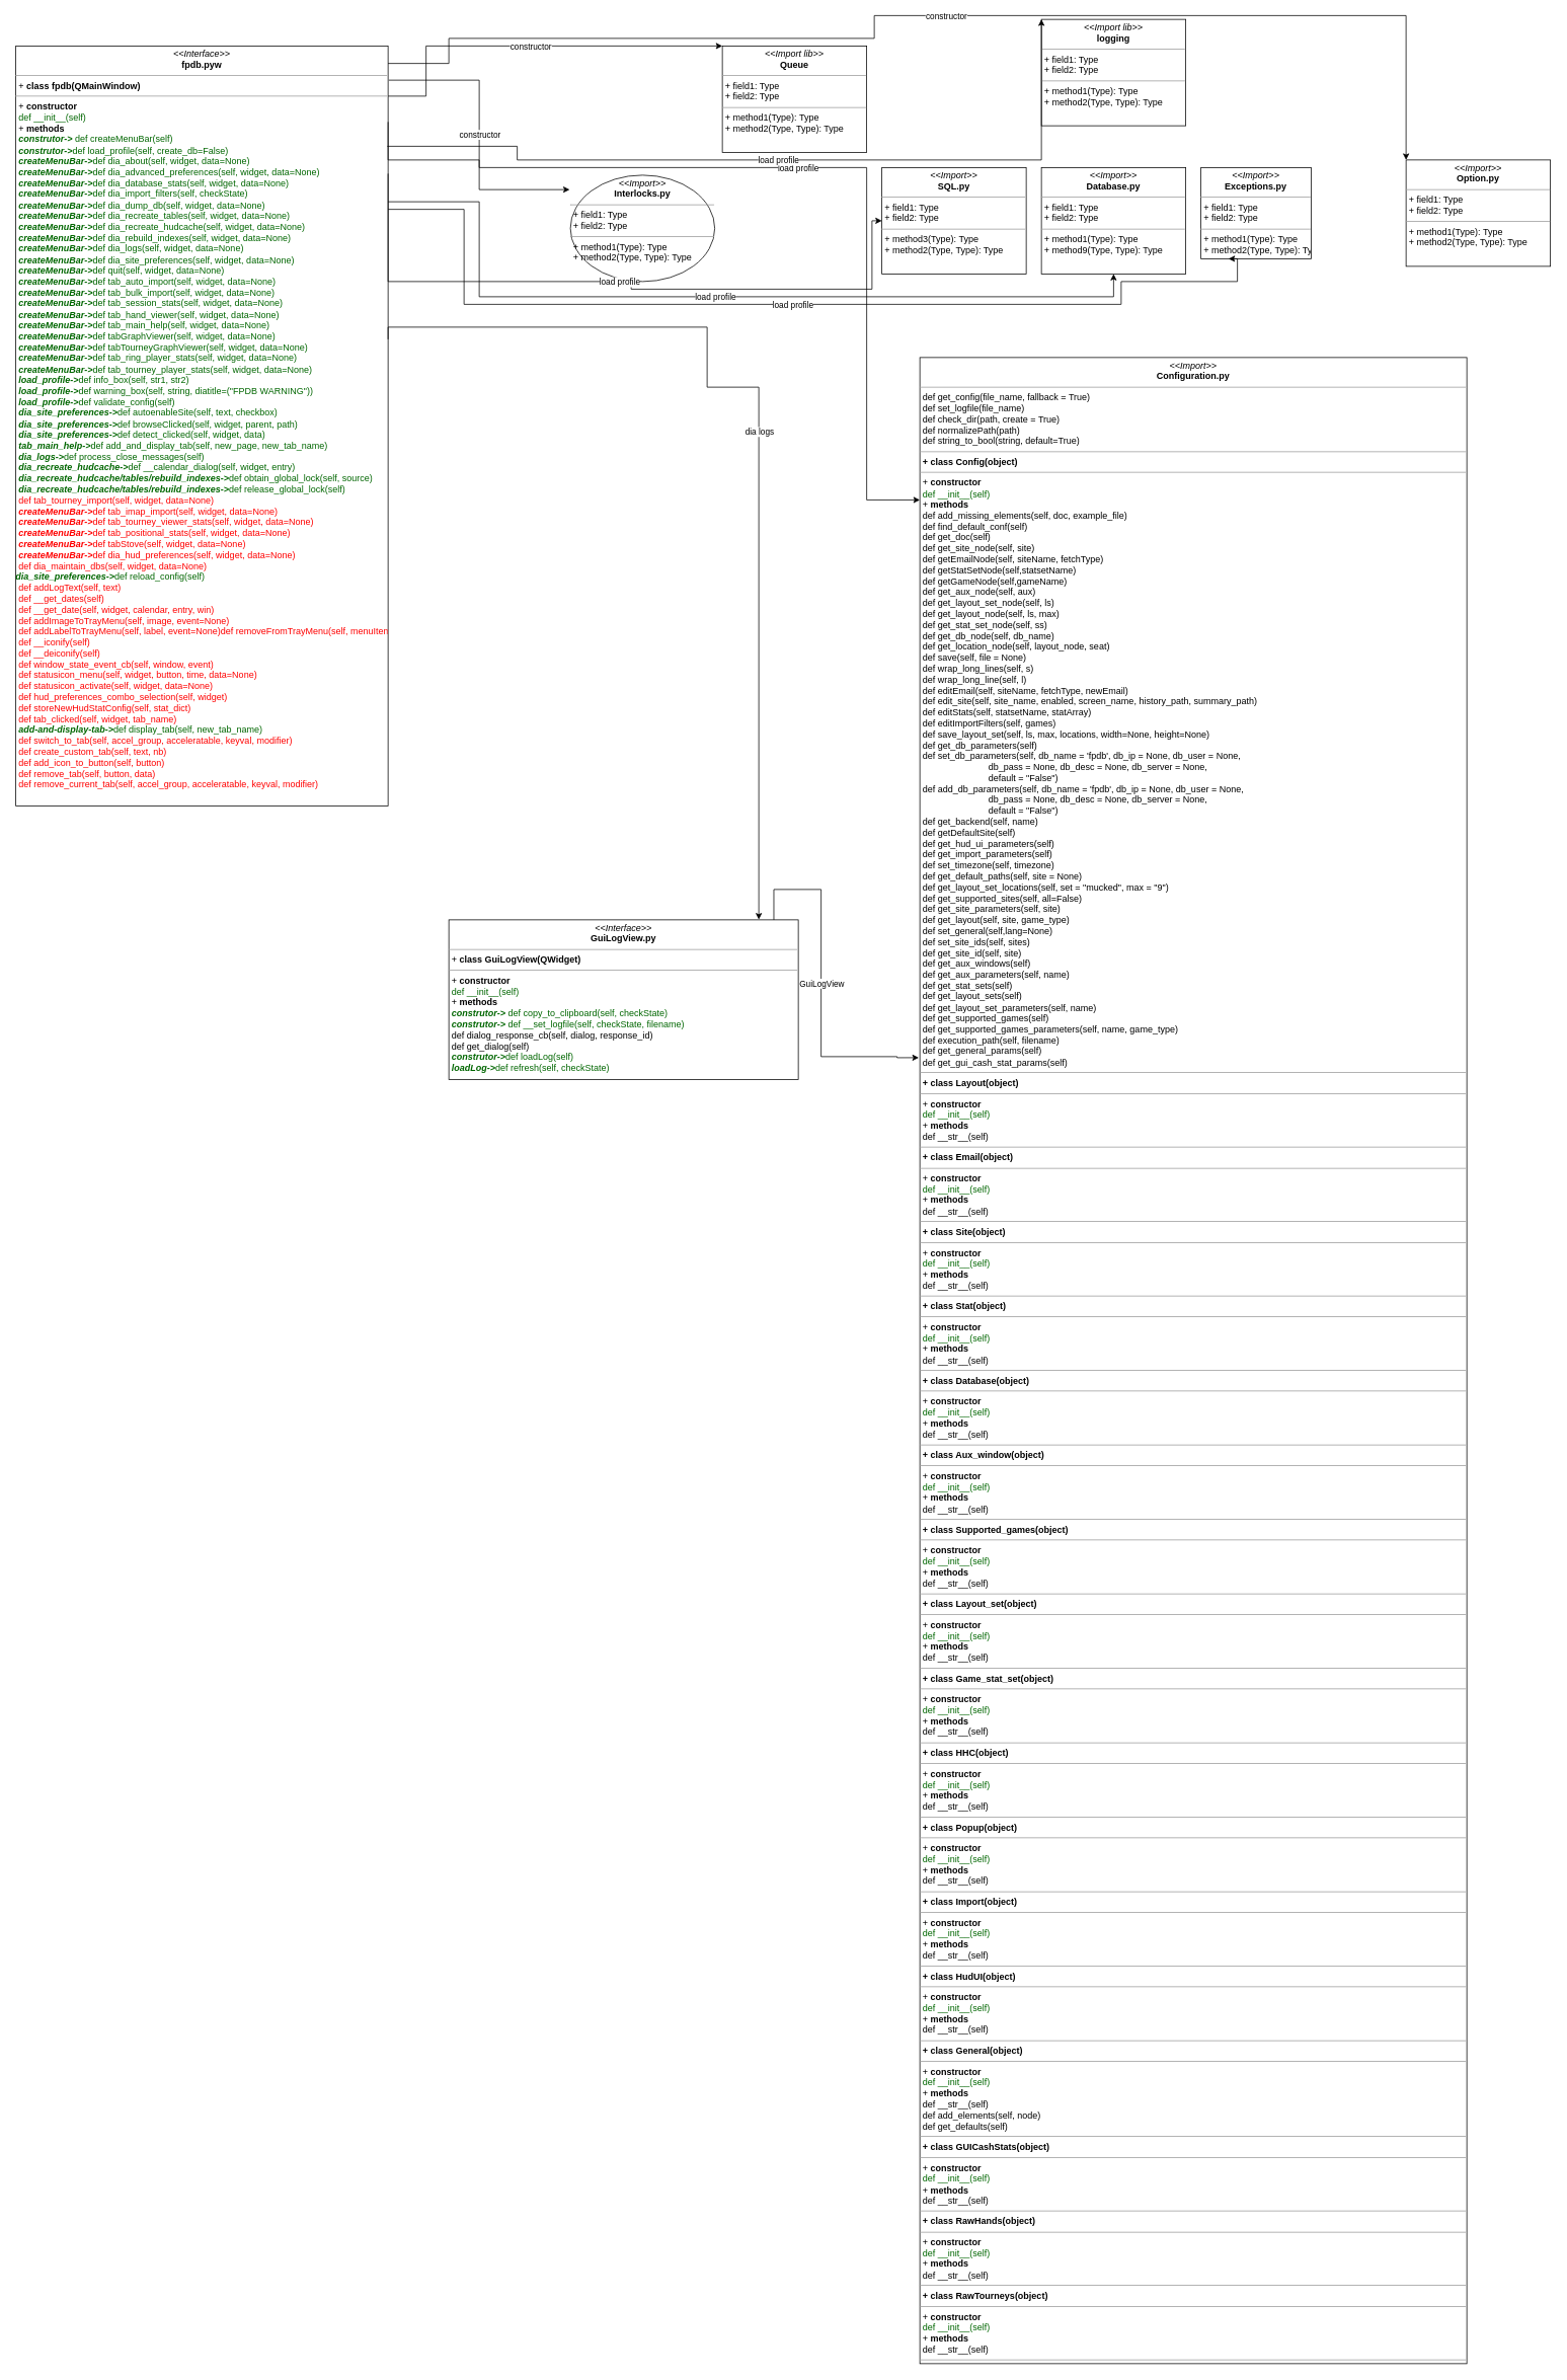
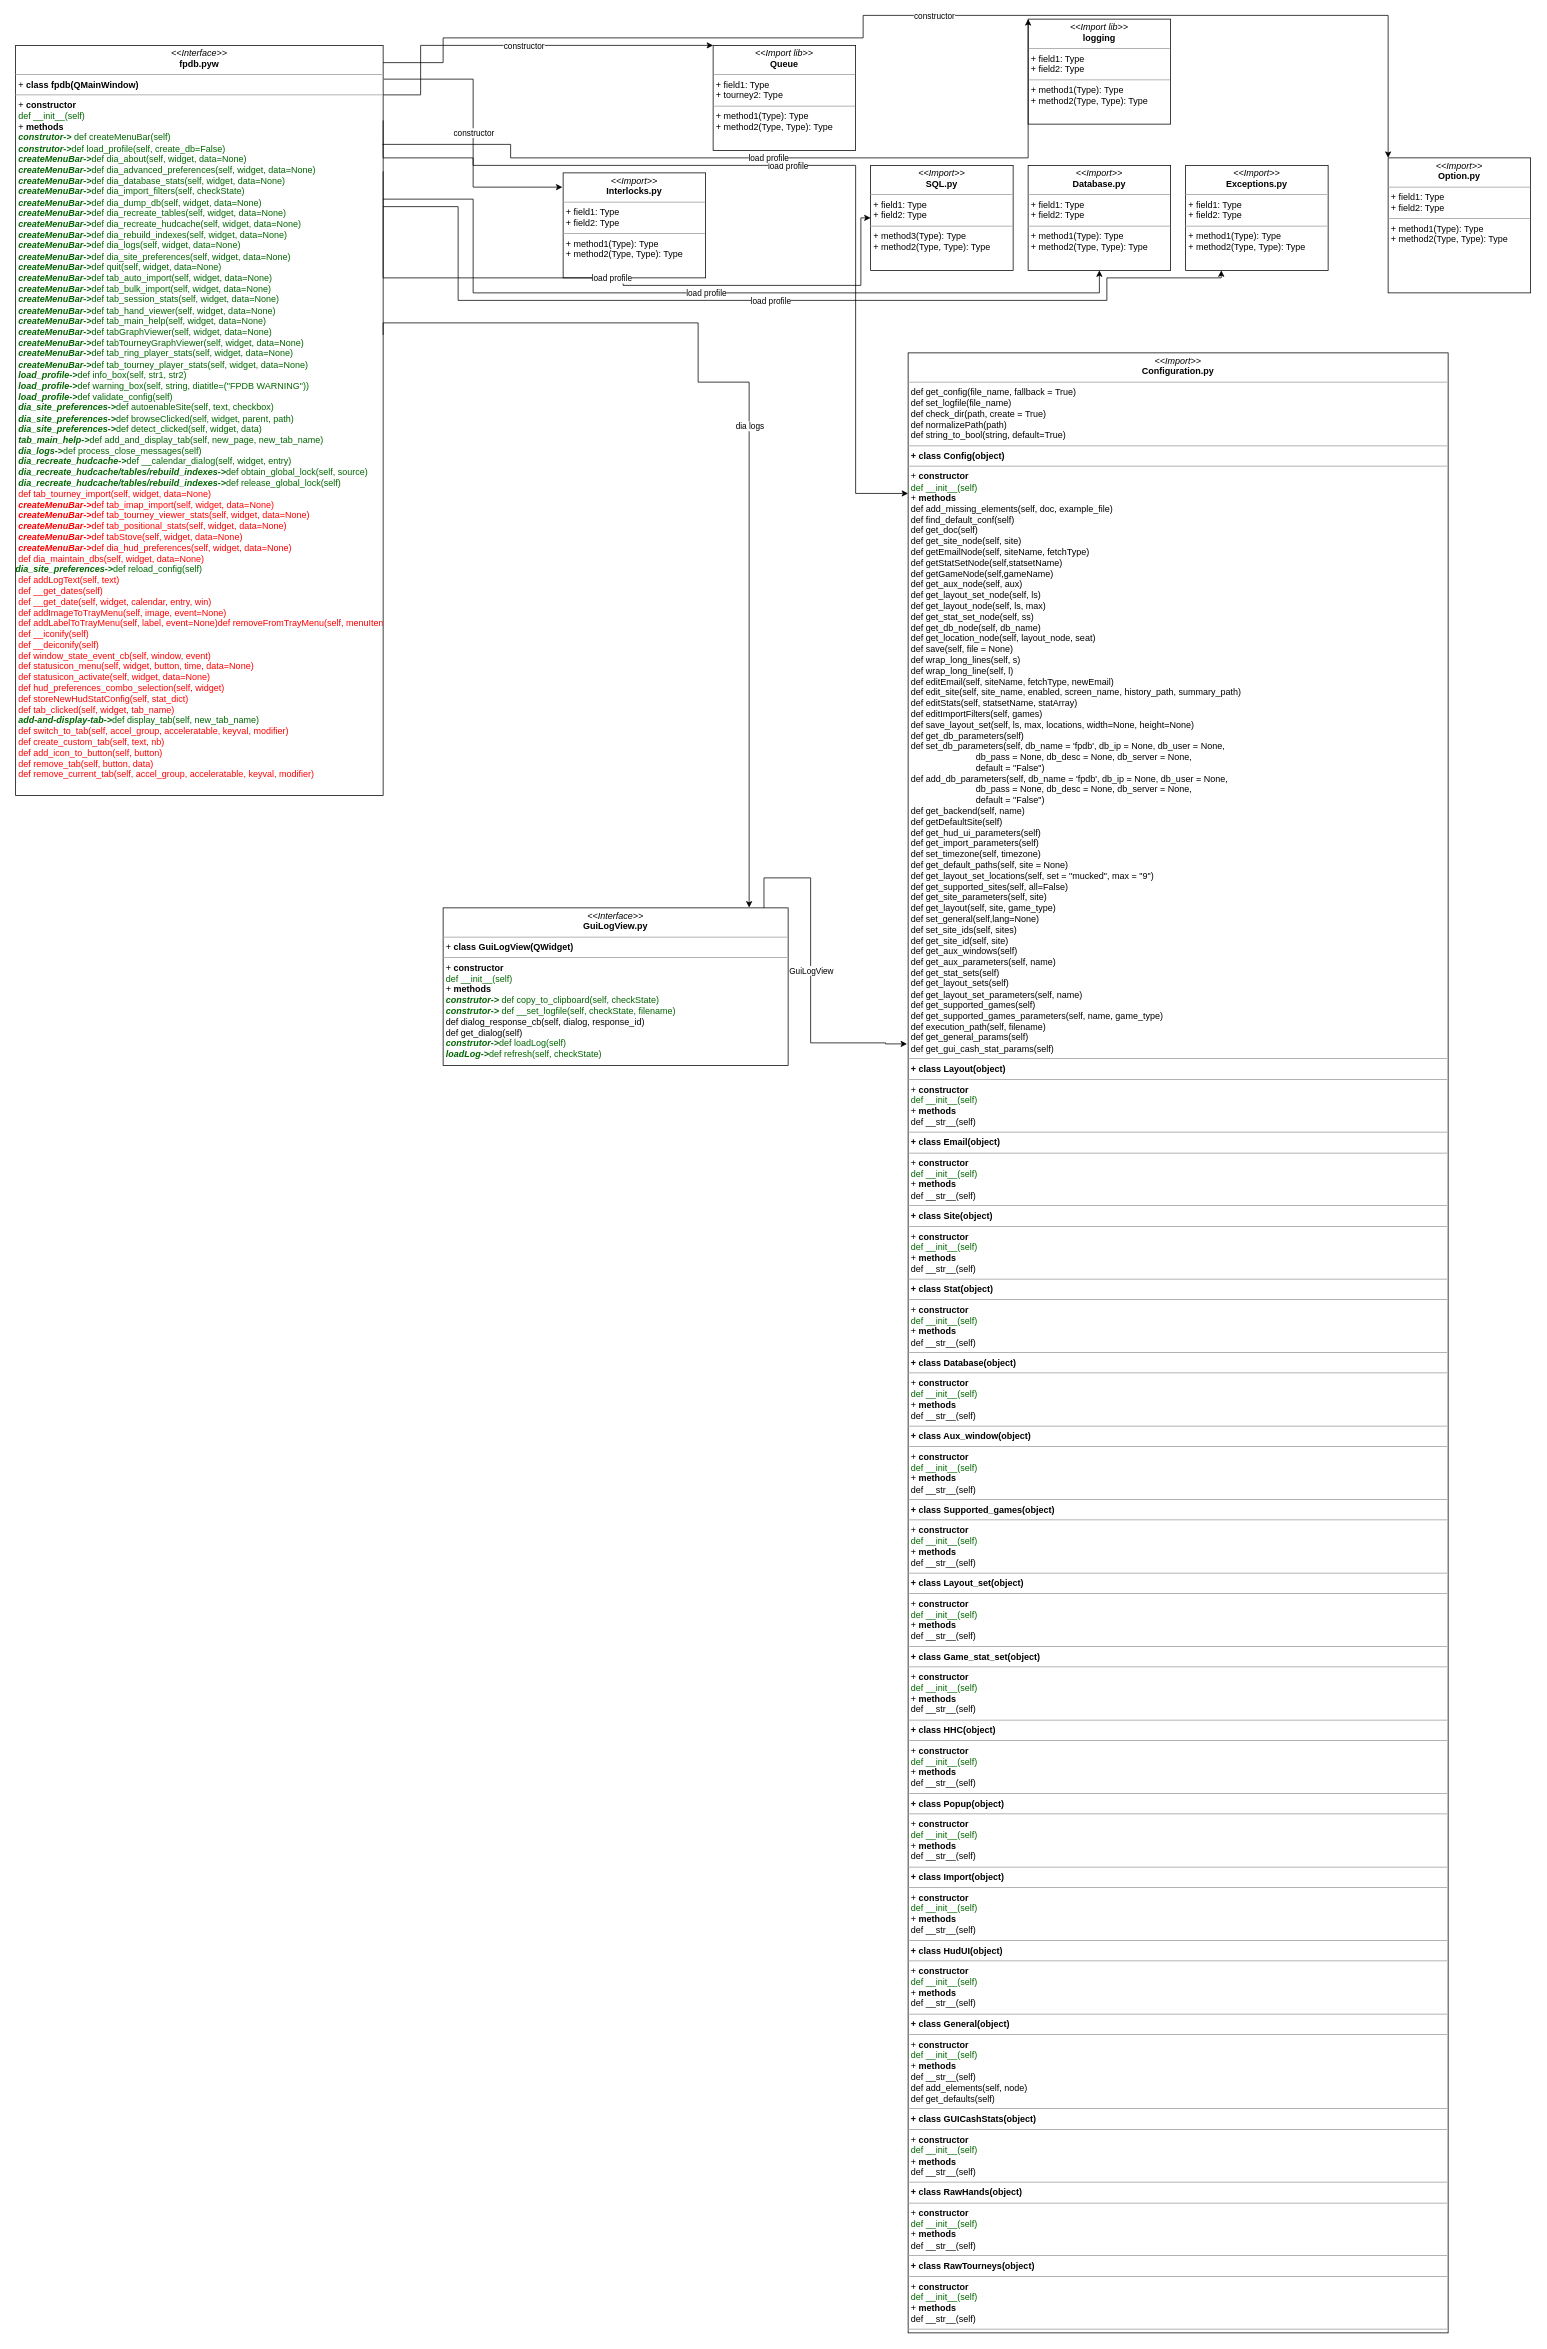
- <mxCell id="4" value="&lt;p style=&quot;margin: 0px ; margin-top: 4px ; text-align: center&quot;&gt;&lt;i&gt;&amp;lt;&amp;lt;Import lib&amp;gt;&amp;gt;&lt;/i&gt;&lt;br&gt;&lt;b&gt;Queue&lt;/b&gt;&lt;br&gt;&lt;/p&gt;&lt;hr size=&quot;1&quot;&gt;&lt;p style=&quot;margin: 0px ; margin-left: 4px&quot;&gt;+ field1: Type&lt;br&gt;+ field2: Type&lt;/p&gt;&lt;hr size=&quot;1&quot;&gt;&lt;p style=&quot;margin: 0px ; margin-left: 4px&quot;&gt;+ method1(Type): Type&lt;br&gt;+ method2(Type, Type): Type&lt;/p&gt;" style="verticalAlign=top;align=left;overflow=fill;fontSize=12;fontFamily=Helvetica;html=1;rounded=0;shadow=0;comic=0;labelBackgroundColor=none;strokeWidth=1" parent="1" vertex="1"><mxGeometry x="950" y="60" width="190" height="140" as="geometry" /></mxCell>
+ <mxCell id="4" value="&lt;p style=&quot;margin: 0px ; margin-top: 4px ; text-align: center&quot;&gt;&lt;i&gt;&amp;lt;&amp;lt;Import lib&amp;gt;&amp;gt;&lt;/i&gt;&lt;br&gt;&lt;b&gt;Queue&lt;/b&gt;&lt;br&gt;&lt;/p&gt;&lt;hr size=&quot;1&quot;&gt;&lt;p style=&quot;margin: 0px ; margin-left: 4px&quot;&gt;+ field1: Type&lt;br&gt;+ tourney2: Type&lt;/p&gt;&lt;hr size=&quot;1&quot;&gt;&lt;p style=&quot;margin: 0px ; margin-left: 4px&quot;&gt;+ method1(Type): Type&lt;br&gt;+ method2(Type, Type): Type&lt;/p&gt;" style="verticalAlign=top;align=left;overflow=fill;fontSize=12;fontFamily=Helvetica;html=1;rounded=0;shadow=0;comic=0;labelBackgroundColor=none;strokeWidth=1" parent="1" vertex="1"><mxGeometry x="950" y="60" width="190" height="140" as="geometry" /></mxCell>
- <mxCell id="21" value="&lt;p style=&quot;margin: 0px ; margin-top: 4px ; text-align: center&quot;&gt;&lt;i&gt;&amp;lt;&amp;lt;Import&amp;gt;&amp;gt;&lt;/i&gt;&lt;br&gt;&lt;b&gt;Database.py&lt;/b&gt;&lt;/p&gt;&lt;hr size=&quot;1&quot;&gt;&lt;p style=&quot;margin: 0px ; margin-left: 4px&quot;&gt;+ field1: Type&lt;br&gt;+ field2: Type&lt;/p&gt;&lt;hr size=&quot;1&quot;&gt;&lt;p style=&quot;margin: 0px ; margin-left: 4px&quot;&gt;+ method1(Type): Type&lt;br&gt;+ method9(Type, Type): Type&lt;/p&gt;" style="verticalAlign=top;align=left;overflow=fill;fontSize=12;fontFamily=Helvetica;html=1;rounded=0;shadow=0;comic=0;labelBackgroundColor=none;strokeWidth=1" parent="1" vertex="1"><mxGeometry x="1370" y="220" width="190" height="140" as="geometry" /></mxCell>
+ <mxCell id="21" value="&lt;p style=&quot;margin: 0px ; margin-top: 4px ; text-align: center&quot;&gt;&lt;i&gt;&amp;lt;&amp;lt;Import&amp;gt;&amp;gt;&lt;/i&gt;&lt;br&gt;&lt;b&gt;Database.py&lt;/b&gt;&lt;/p&gt;&lt;hr size=&quot;1&quot;&gt;&lt;p style=&quot;margin: 0px ; margin-left: 4px&quot;&gt;+ field1: Type&lt;br&gt;+ field2: Type&lt;/p&gt;&lt;hr size=&quot;1&quot;&gt;&lt;p style=&quot;margin: 0px ; margin-left: 4px&quot;&gt;+ method1(Type): Type&lt;br&gt;+ method2(Type, Type): Type&lt;/p&gt;" style="verticalAlign=top;align=left;overflow=fill;fontSize=12;fontFamily=Helvetica;html=1;rounded=0;shadow=0;comic=0;labelBackgroundColor=none;strokeWidth=1" parent="1" vertex="1"><mxGeometry x="1370" y="220" width="190" height="140" as="geometry" /></mxCell>
- <mxCell id="24" value="&lt;p style=&quot;margin: 0px ; margin-top: 4px ; text-align: center&quot;&gt;&lt;i&gt;&amp;lt;&amp;lt;Import&amp;gt;&amp;gt;&lt;/i&gt;&lt;br&gt;&lt;b&gt;Exceptions.py&lt;/b&gt;&lt;/p&gt;&lt;hr size=&quot;1&quot;&gt;&lt;p style=&quot;margin: 0px ; margin-left: 4px&quot;&gt;+ field1: Type&lt;br&gt;+ field2: Type&lt;/p&gt;&lt;hr size=&quot;1&quot;&gt;&lt;p style=&quot;margin: 0px ; margin-left: 4px&quot;&gt;+ method1(Type): Type&lt;br&gt;+ method2(Type, Type): Type&lt;/p&gt;" style="verticalAlign=top;align=left;overflow=fill;fontSize=12;fontFamily=Helvetica;html=1;rounded=0;shadow=0;comic=0;labelBackgroundColor=none;strokeWidth=1" parent="1" vertex="1"><mxGeometry x="1580" y="220" width="145" height="120" as="geometry" /></mxCell>
+ <mxCell id="24" value="&lt;p style=&quot;margin: 0px ; margin-top: 4px ; text-align: center&quot;&gt;&lt;i&gt;&amp;lt;&amp;lt;Import&amp;gt;&amp;gt;&lt;/i&gt;&lt;br&gt;&lt;b&gt;Exceptions.py&lt;/b&gt;&lt;/p&gt;&lt;hr size=&quot;1&quot;&gt;&lt;p style=&quot;margin: 0px ; margin-left: 4px&quot;&gt;+ field1: Type&lt;br&gt;+ field2: Type&lt;/p&gt;&lt;hr size=&quot;1&quot;&gt;&lt;p style=&quot;margin: 0px ; margin-left: 4px&quot;&gt;+ method1(Type): Type&lt;br&gt;+ method2(Type, Type): Type&lt;/p&gt;" style="verticalAlign=top;align=left;overflow=fill;fontSize=12;fontFamily=Helvetica;html=1;rounded=0;shadow=0;comic=0;labelBackgroundColor=none;strokeWidth=1" parent="1" vertex="1"><mxGeometry x="1580" y="220" width="190" height="140" as="geometry" /></mxCell>
- <mxCell id="9" value="&lt;p style=&quot;margin: 0px ; margin-top: 4px ; text-align: center&quot;&gt;&lt;i&gt;&amp;lt;&amp;lt;Import&amp;gt;&amp;gt;&lt;/i&gt;&lt;br&gt;&lt;b&gt;Option.py&lt;/b&gt;&lt;/p&gt;&lt;hr size=&quot;1&quot;&gt;&lt;p style=&quot;margin: 0px ; margin-left: 4px&quot;&gt;+ field1: Type&lt;br&gt;+ field2: Type&lt;/p&gt;&lt;hr size=&quot;1&quot;&gt;&lt;p style=&quot;margin: 0px ; margin-left: 4px&quot;&gt;+ method1(Type): Type&lt;br&gt;+ method2(Type, Type): Type&lt;/p&gt;" style="verticalAlign=top;align=left;overflow=fill;fontSize=12;fontFamily=Helvetica;html=1;rounded=0;shadow=0;comic=0;labelBackgroundColor=none;strokeWidth=1" parent="1" vertex="1"><mxGeometry x="1850" y="210" width="190" height="140" as="geometry" /></mxCell>
+ <mxCell id="9" value="&lt;p style=&quot;margin: 0px ; margin-top: 4px ; text-align: center&quot;&gt;&lt;i&gt;&amp;lt;&amp;lt;Import&amp;gt;&amp;gt;&lt;/i&gt;&lt;br&gt;&lt;b&gt;Option.py&lt;/b&gt;&lt;/p&gt;&lt;hr size=&quot;1&quot;&gt;&lt;p style=&quot;margin: 0px ; margin-left: 4px&quot;&gt;+ field1: Type&lt;br&gt;+ field2: Type&lt;/p&gt;&lt;hr size=&quot;1&quot;&gt;&lt;p style=&quot;margin: 0px ; margin-left: 4px&quot;&gt;+ method1(Type): Type&lt;br&gt;+ method2(Type, Type): Type&lt;/p&gt;" style="verticalAlign=top;align=left;overflow=fill;fontSize=12;fontFamily=Helvetica;html=1;rounded=0;shadow=0;comic=0;labelBackgroundColor=none;strokeWidth=1" parent="1" vertex="1"><mxGeometry x="1850" y="210" width="190" height="180" as="geometry" /></mxCell>
- <mxCell id="3" value="&lt;p style=&quot;margin: 0px ; margin-top: 4px ; text-align: center&quot;&gt;&lt;i&gt;&amp;lt;&amp;lt;Import&amp;gt;&amp;gt;&lt;/i&gt;&lt;br&gt;&lt;b&gt;Interlocks.py&lt;/b&gt;&lt;/p&gt;&lt;hr size=&quot;1&quot;&gt;&lt;p style=&quot;margin: 0px ; margin-left: 4px&quot;&gt;+ field1: Type&lt;br&gt;+ field2: Type&lt;/p&gt;&lt;hr size=&quot;1&quot;&gt;&lt;p style=&quot;margin: 0px ; margin-left: 4px&quot;&gt;+ method1(Type): Type&lt;br&gt;+ method2(Type, Type): Type&lt;/p&gt;" style="ellipse;verticalAlign=top;align=left;overflow=fill;fontSize=12;fontFamily=Helvetica;html=1;shadow=0;comic=0;labelBackgroundColor=none;strokeWidth=1;" parent="1" vertex="1"><mxGeometry x="750" y="230" width="190" height="140" as="geometry" /></mxCell>
+ <mxCell id="3" value="&lt;p style=&quot;margin: 0px ; margin-top: 4px ; text-align: center&quot;&gt;&lt;i&gt;&amp;lt;&amp;lt;Import&amp;gt;&amp;gt;&lt;/i&gt;&lt;br&gt;&lt;b&gt;Interlocks.py&lt;/b&gt;&lt;/p&gt;&lt;hr size=&quot;1&quot;&gt;&lt;p style=&quot;margin: 0px ; margin-left: 4px&quot;&gt;+ field1: Type&lt;br&gt;+ field2: Type&lt;/p&gt;&lt;hr size=&quot;1&quot;&gt;&lt;p style=&quot;margin: 0px ; margin-left: 4px&quot;&gt;+ method1(Type): Type&lt;br&gt;+ method2(Type, Type): Type&lt;/p&gt;" style="verticalAlign=top;align=left;overflow=fill;fontSize=12;fontFamily=Helvetica;html=1;rounded=0;shadow=0;comic=0;labelBackgroundColor=none;strokeWidth=1" parent="1" vertex="1"><mxGeometry x="750" y="230" width="190" height="140" as="geometry" /></mxCell>
